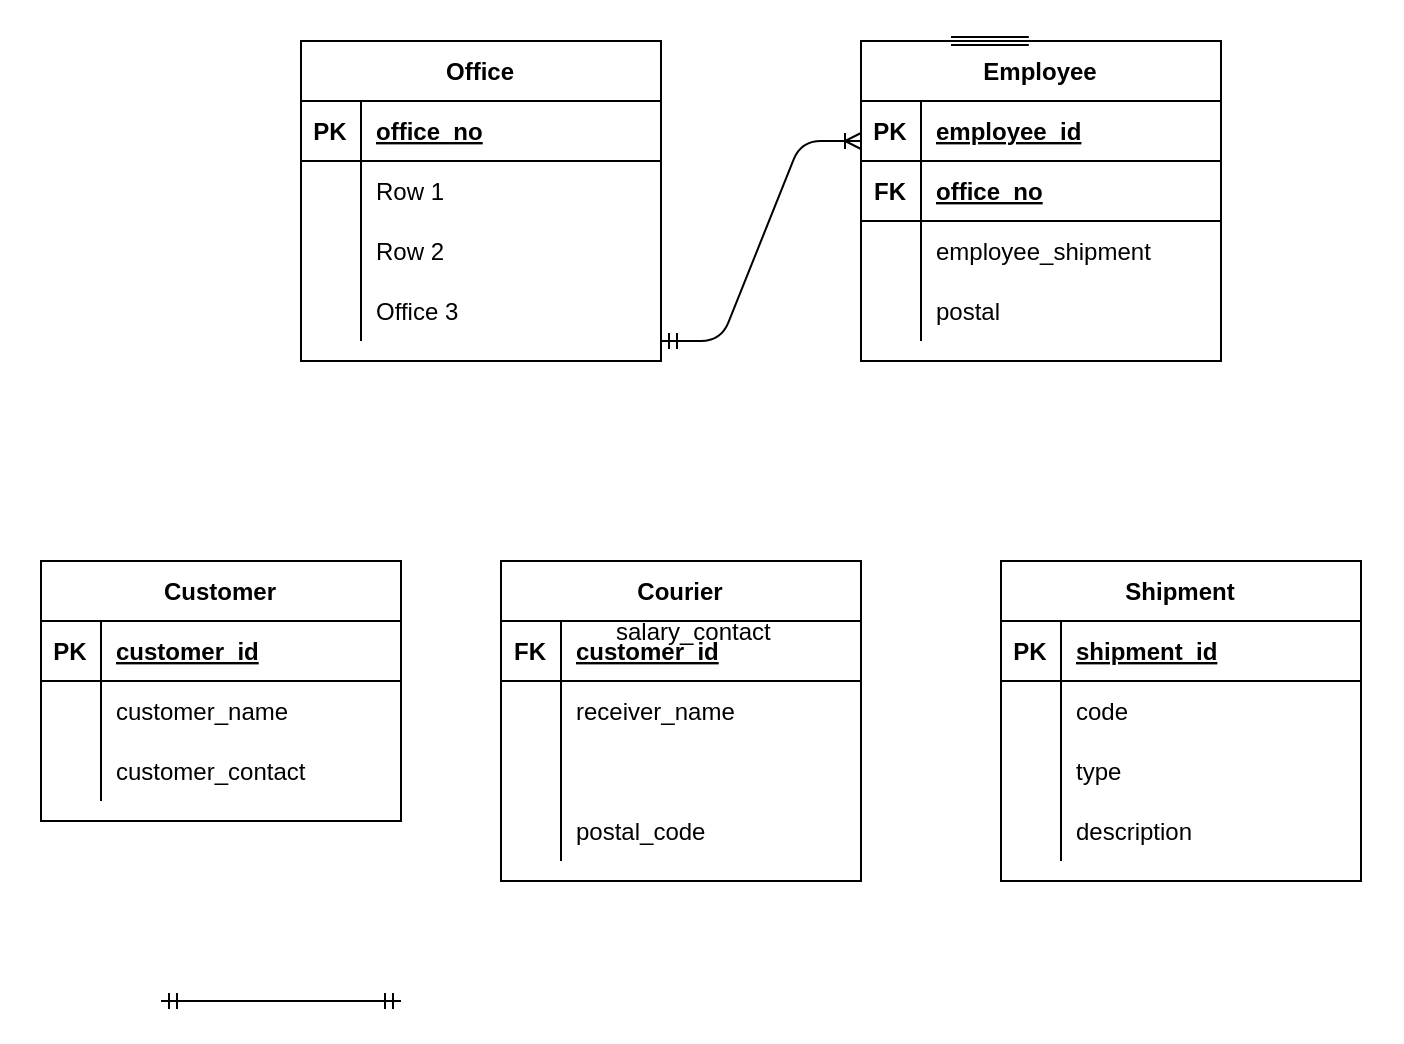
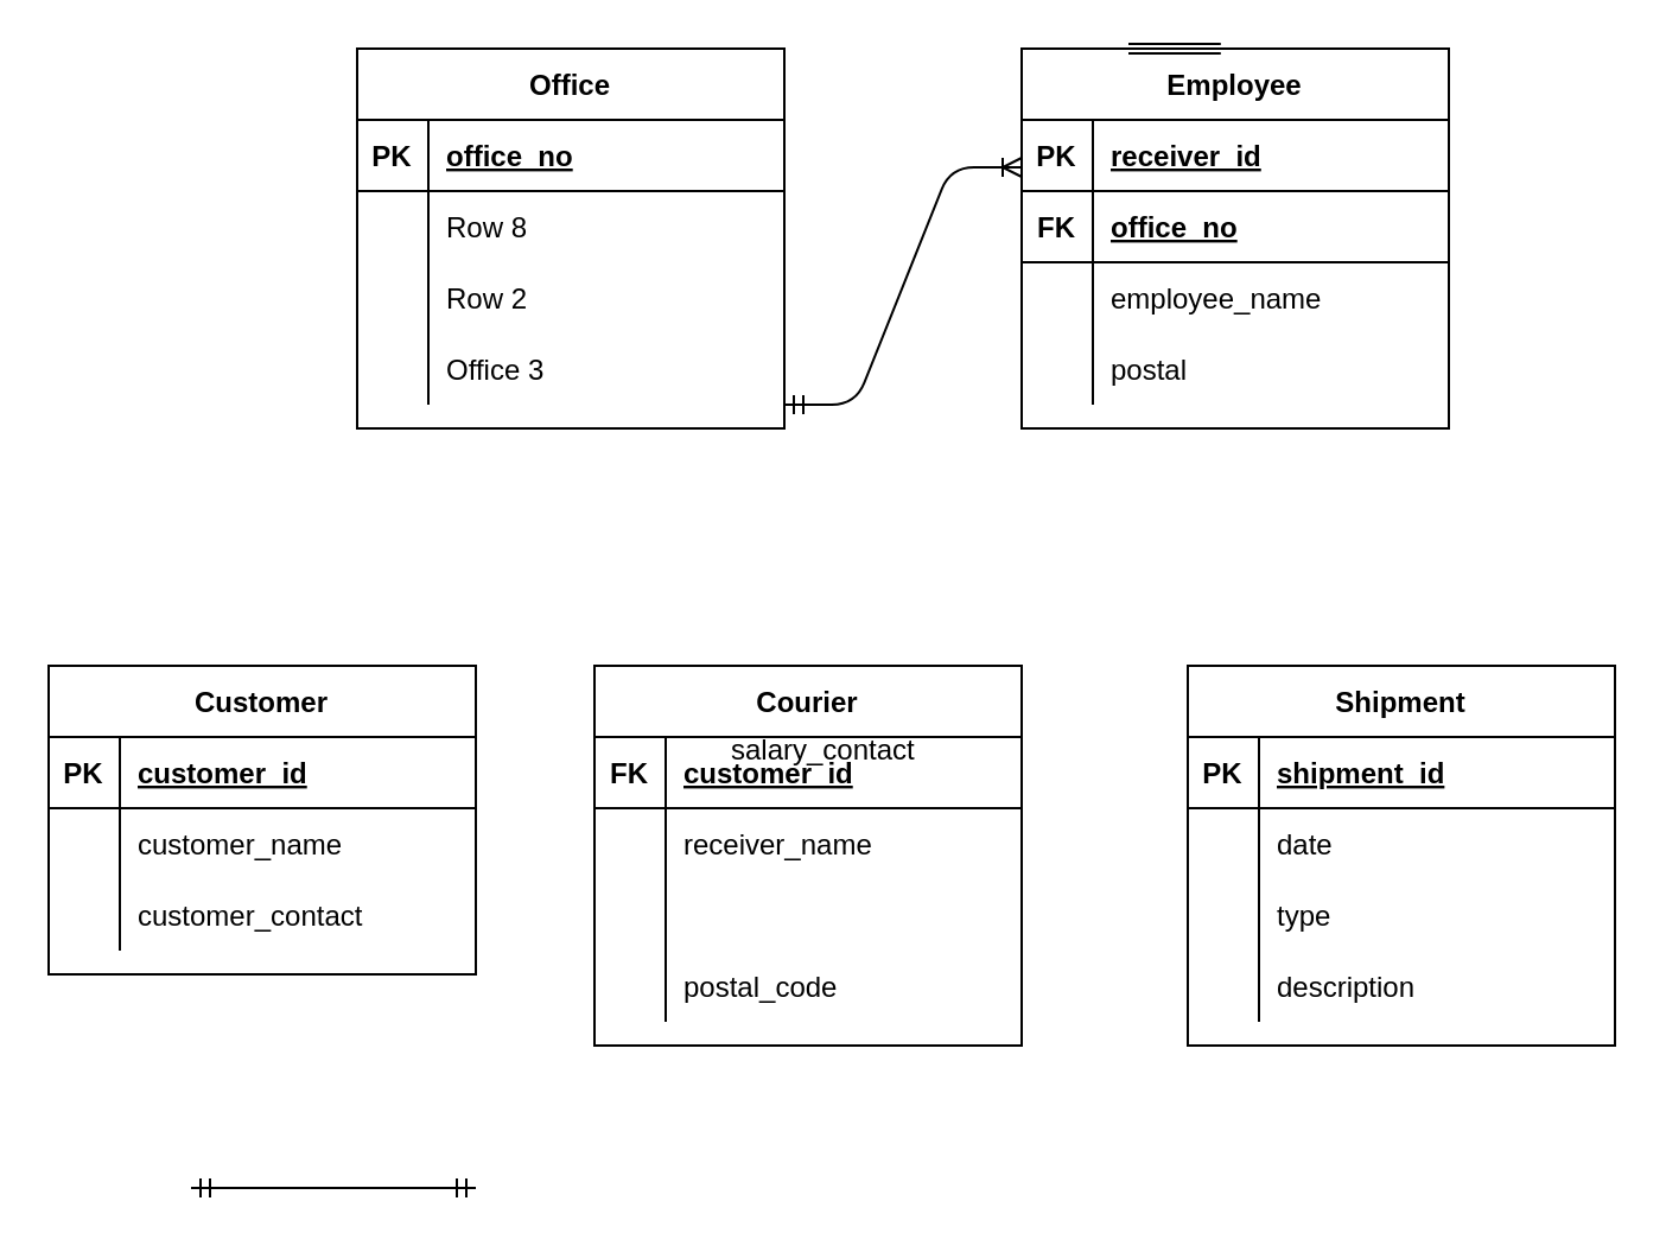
- <mxCell id="54" value="employee_id" style="shape=partialRectangle;connectable=0;fillColor=none;top=0;left=0;bottom=0;right=0;align=left;spacingLeft=6;fontStyle=5;overflow=hidden;" parent="52" vertex="1"><mxGeometry x="30" width="150" height="30" as="geometry" /></mxCell>
+ <mxCell id="54" value="receiver_id" style="shape=partialRectangle;connectable=0;fillColor=none;top=0;left=0;bottom=0;right=0;align=left;spacingLeft=6;fontStyle=5;overflow=hidden;" parent="52" vertex="1"><mxGeometry x="30" width="150" height="30" as="geometry" /></mxCell>
- <mxCell id="8" value="Row 1" style="shape=partialRectangle;connectable=0;fillColor=none;top=0;left=0;bottom=0;right=0;align=left;spacingLeft=6;overflow=hidden;" parent="6" vertex="1"><mxGeometry x="30" width="150" height="30" as="geometry" /></mxCell>
+ <mxCell id="8" value="Row 8" style="shape=partialRectangle;connectable=0;fillColor=none;top=0;left=0;bottom=0;right=0;align=left;spacingLeft=6;overflow=hidden;" parent="6" vertex="1"><mxGeometry x="30" width="150" height="30" as="geometry" /></mxCell>
- <mxCell id="60" value="employee_shipment" style="shape=partialRectangle;connectable=0;fillColor=none;top=0;left=0;bottom=0;right=0;align=left;spacingLeft=6;overflow=hidden;" parent="58" vertex="1"><mxGeometry x="30" width="150" height="30" as="geometry" /></mxCell>
+ <mxCell id="60" value="employee_name" style="shape=partialRectangle;connectable=0;fillColor=none;top=0;left=0;bottom=0;right=0;align=left;spacingLeft=6;overflow=hidden;" parent="58" vertex="1"><mxGeometry x="30" width="150" height="30" as="geometry" /></mxCell>
- <mxCell id="21" value="code" style="shape=partialRectangle;connectable=0;fillColor=none;top=0;left=0;bottom=0;right=0;align=left;spacingLeft=6;overflow=hidden;" parent="19" vertex="1"><mxGeometry x="30" width="150" height="30" as="geometry" /></mxCell>
+ <mxCell id="21" value="date" style="shape=partialRectangle;connectable=0;fillColor=none;top=0;left=0;bottom=0;right=0;align=left;spacingLeft=6;overflow=hidden;" parent="19" vertex="1"><mxGeometry x="30" width="150" height="30" as="geometry" /></mxCell>
